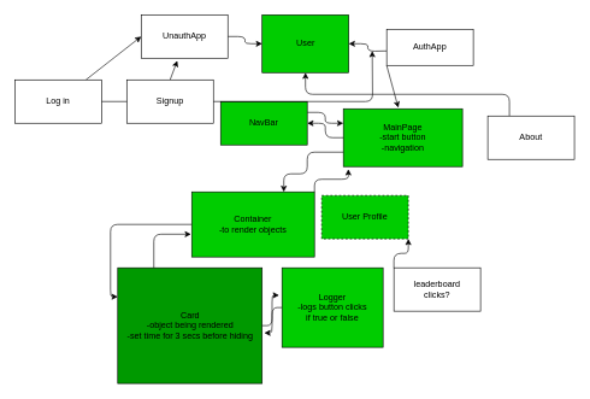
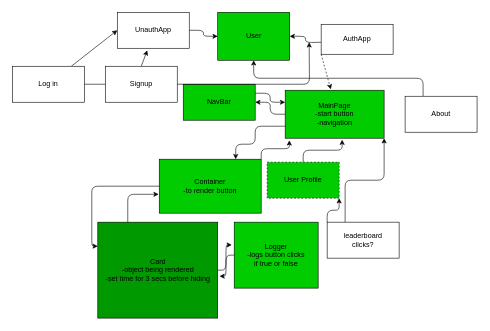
- <mxCell id="29" style="edgeStyle=none;html=1;exitX=0;exitY=1;exitDx=0;exitDy=0;entryX=0.461;entryY=-0.019;entryDx=0;entryDy=0;entryPerimeter=0;" parent="1" source="30" target="5" edge="1"><mxGeometry relative="1" as="geometry" /></mxCell>
+ <mxCell id="29" style="edgeStyle=none;html=1;exitX=0;exitY=1;exitDx=0;exitDy=0;entryX=0.461;entryY=-0.019;entryDx=0;entryDy=0;entryPerimeter=0;dashed=1;" parent="1" source="30" target="5" edge="1"><mxGeometry relative="1" as="geometry" /></mxCell>
+ <mxCell id="13" style="edgeStyle=orthogonalEdgeStyle;html=1;entryX=0.576;entryY=1.031;entryDx=0;entryDy=0;entryPerimeter=0;" parent="1" source="14" target="5" edge="1"><mxGeometry relative="1" as="geometry" /></mxCell>
+ <mxCell id="20" style="edgeStyle=orthogonalEdgeStyle;html=1;exitX=0.25;exitY=0;exitDx=0;exitDy=0;entryX=1;entryY=1;entryDx=0;entryDy=0;" parent="1" source="21" target="5" edge="1"><mxGeometry relative="1" as="geometry" /></mxCell>
- <mxCell id="8" value="Container&lt;br&gt;-to render objects" style="rounded=0;whiteSpace=wrap;html=1;fillColor=#00CC00;" parent="1" vertex="1"><mxGeometry x="265" y="265" width="170" height="90" as="geometry" /></mxCell>
+ <mxCell id="8" value="Container&lt;br&gt;-to render button" style="rounded=0;whiteSpace=wrap;html=1;fillColor=#00CC00;" parent="1" vertex="1"><mxGeometry x="265" y="265" width="170" height="90" as="geometry" /></mxCell>
